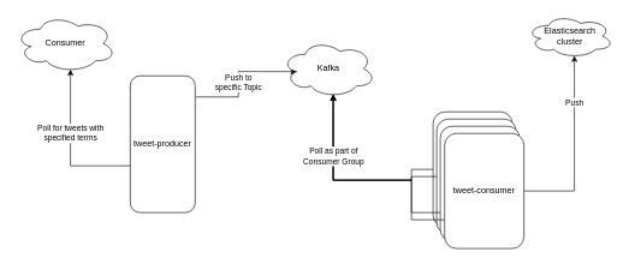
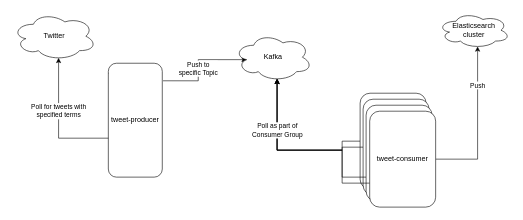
- <mxCell id="2" value="Consumer" style="ellipse;shape=cloud;whiteSpace=wrap;html=1;" vertex="1" parent="1"><mxGeometry x="20" y="20" width="140" height="80" as="geometry" /></mxCell>
+ <mxCell id="2" value="Twitter" style="ellipse;shape=cloud;whiteSpace=wrap;html=1;" vertex="1" parent="1"><mxGeometry x="20" y="20" width="140" height="80" as="geometry" /></mxCell>
